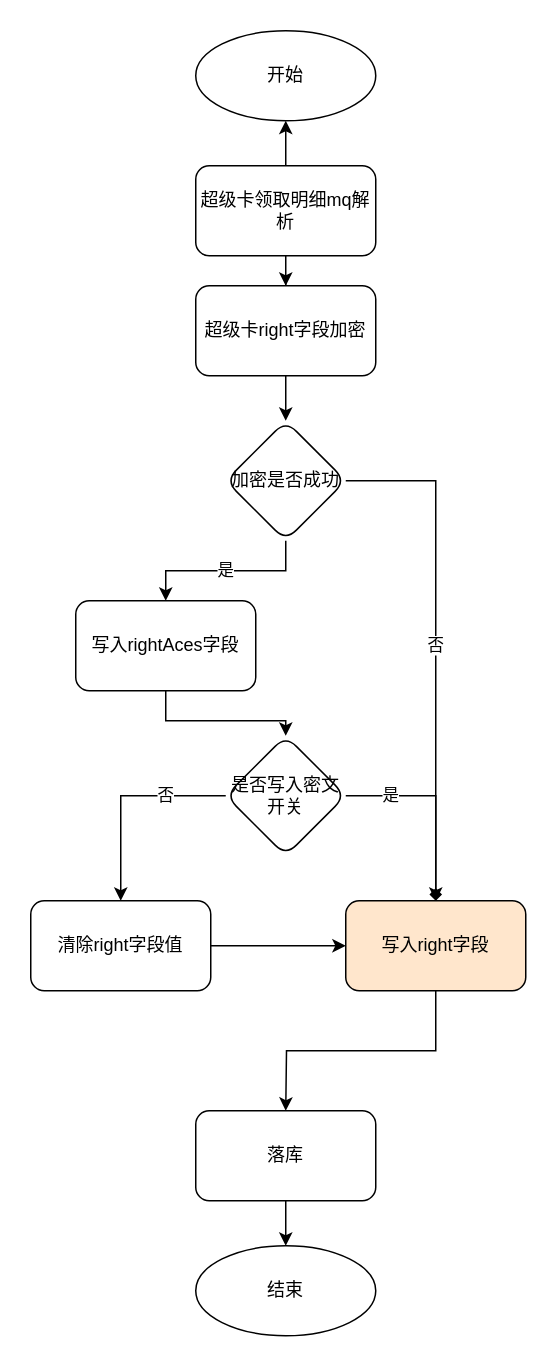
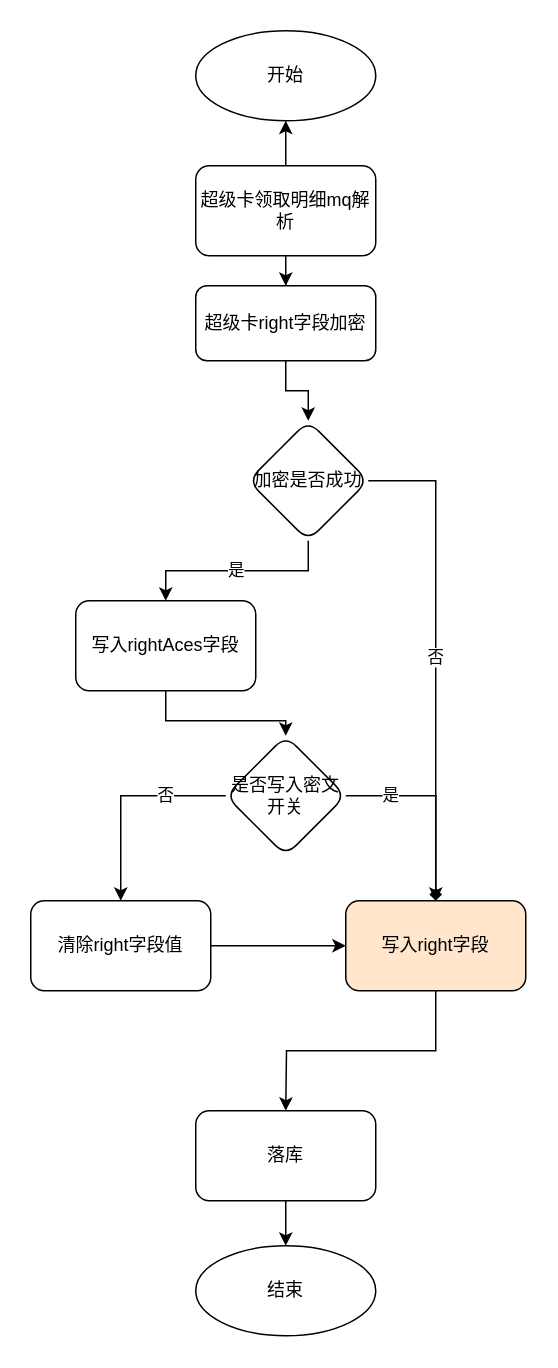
- <mxCell id="6" value="超级卡right字段加密" style="rounded=1;whiteSpace=wrap;html=1;" vertex="1" parent="1"><mxGeometry x="130" y="190" width="120" height="60" as="geometry" /></mxCell>
+ <mxCell id="6" value="超级卡right字段加密" style="rounded=1;whiteSpace=wrap;html=1;" vertex="1" parent="1"><mxGeometry x="130" y="190" width="120" height="50" as="geometry" /></mxCell>
- <mxCell id="9" value="加密是否成功" style="rhombus;whiteSpace=wrap;html=1;rounded=1;" vertex="1" parent="1"><mxGeometry x="150" y="280" width="80" height="80" as="geometry" /></mxCell>
+ <mxCell id="9" value="加密是否成功" style="rhombus;whiteSpace=wrap;html=1;rounded=1;" vertex="1" parent="1"><mxGeometry x="165" y="280" width="80" height="80" as="geometry" /></mxCell>
